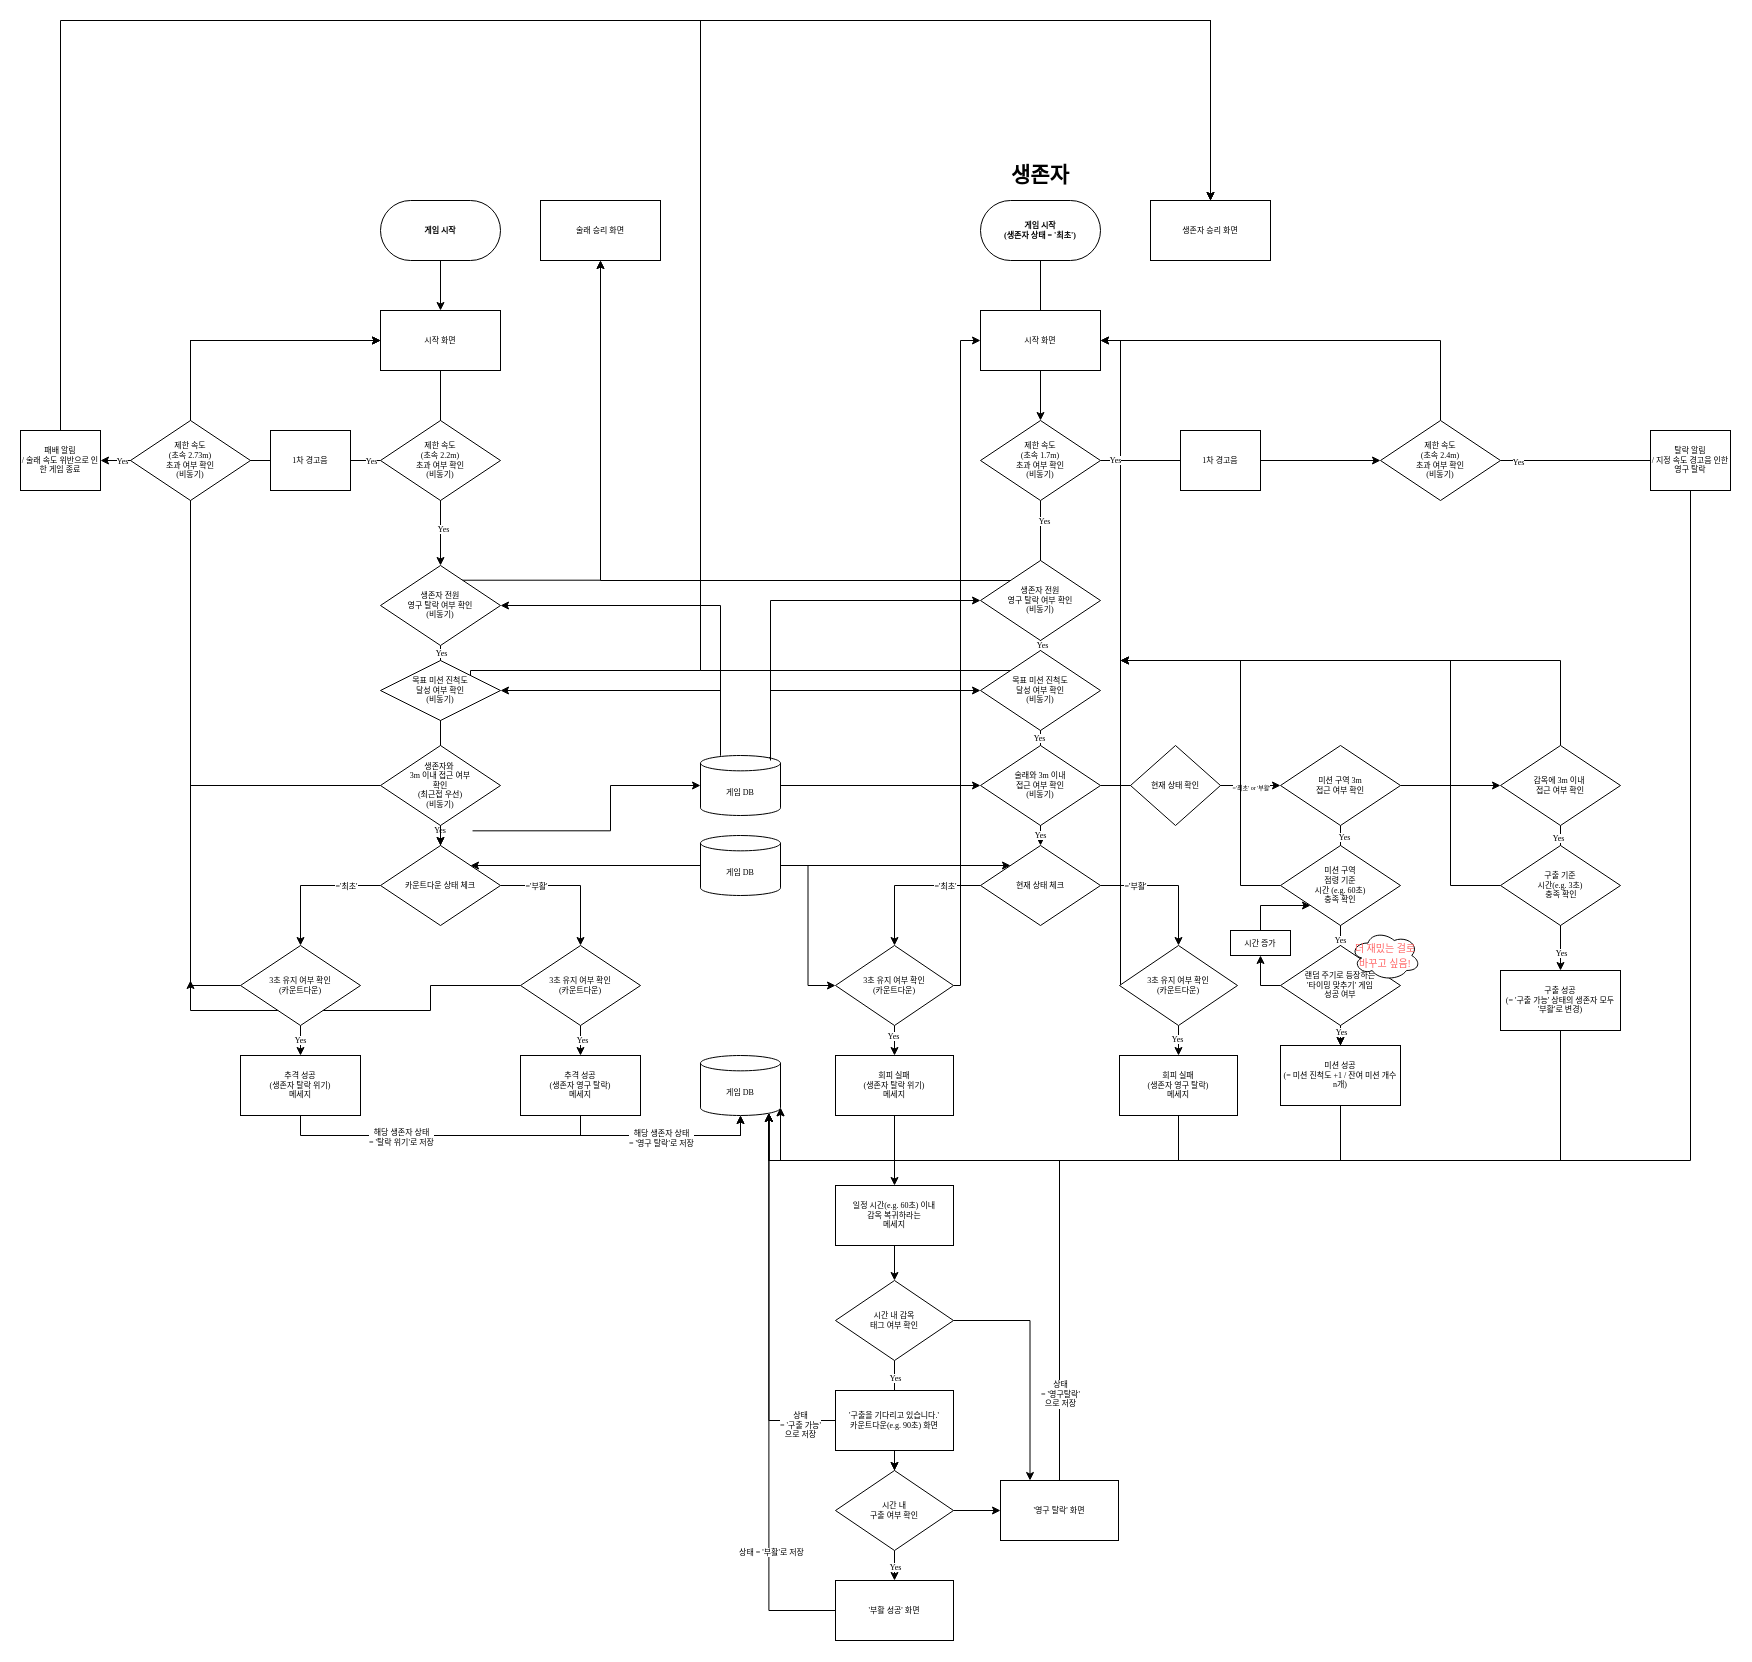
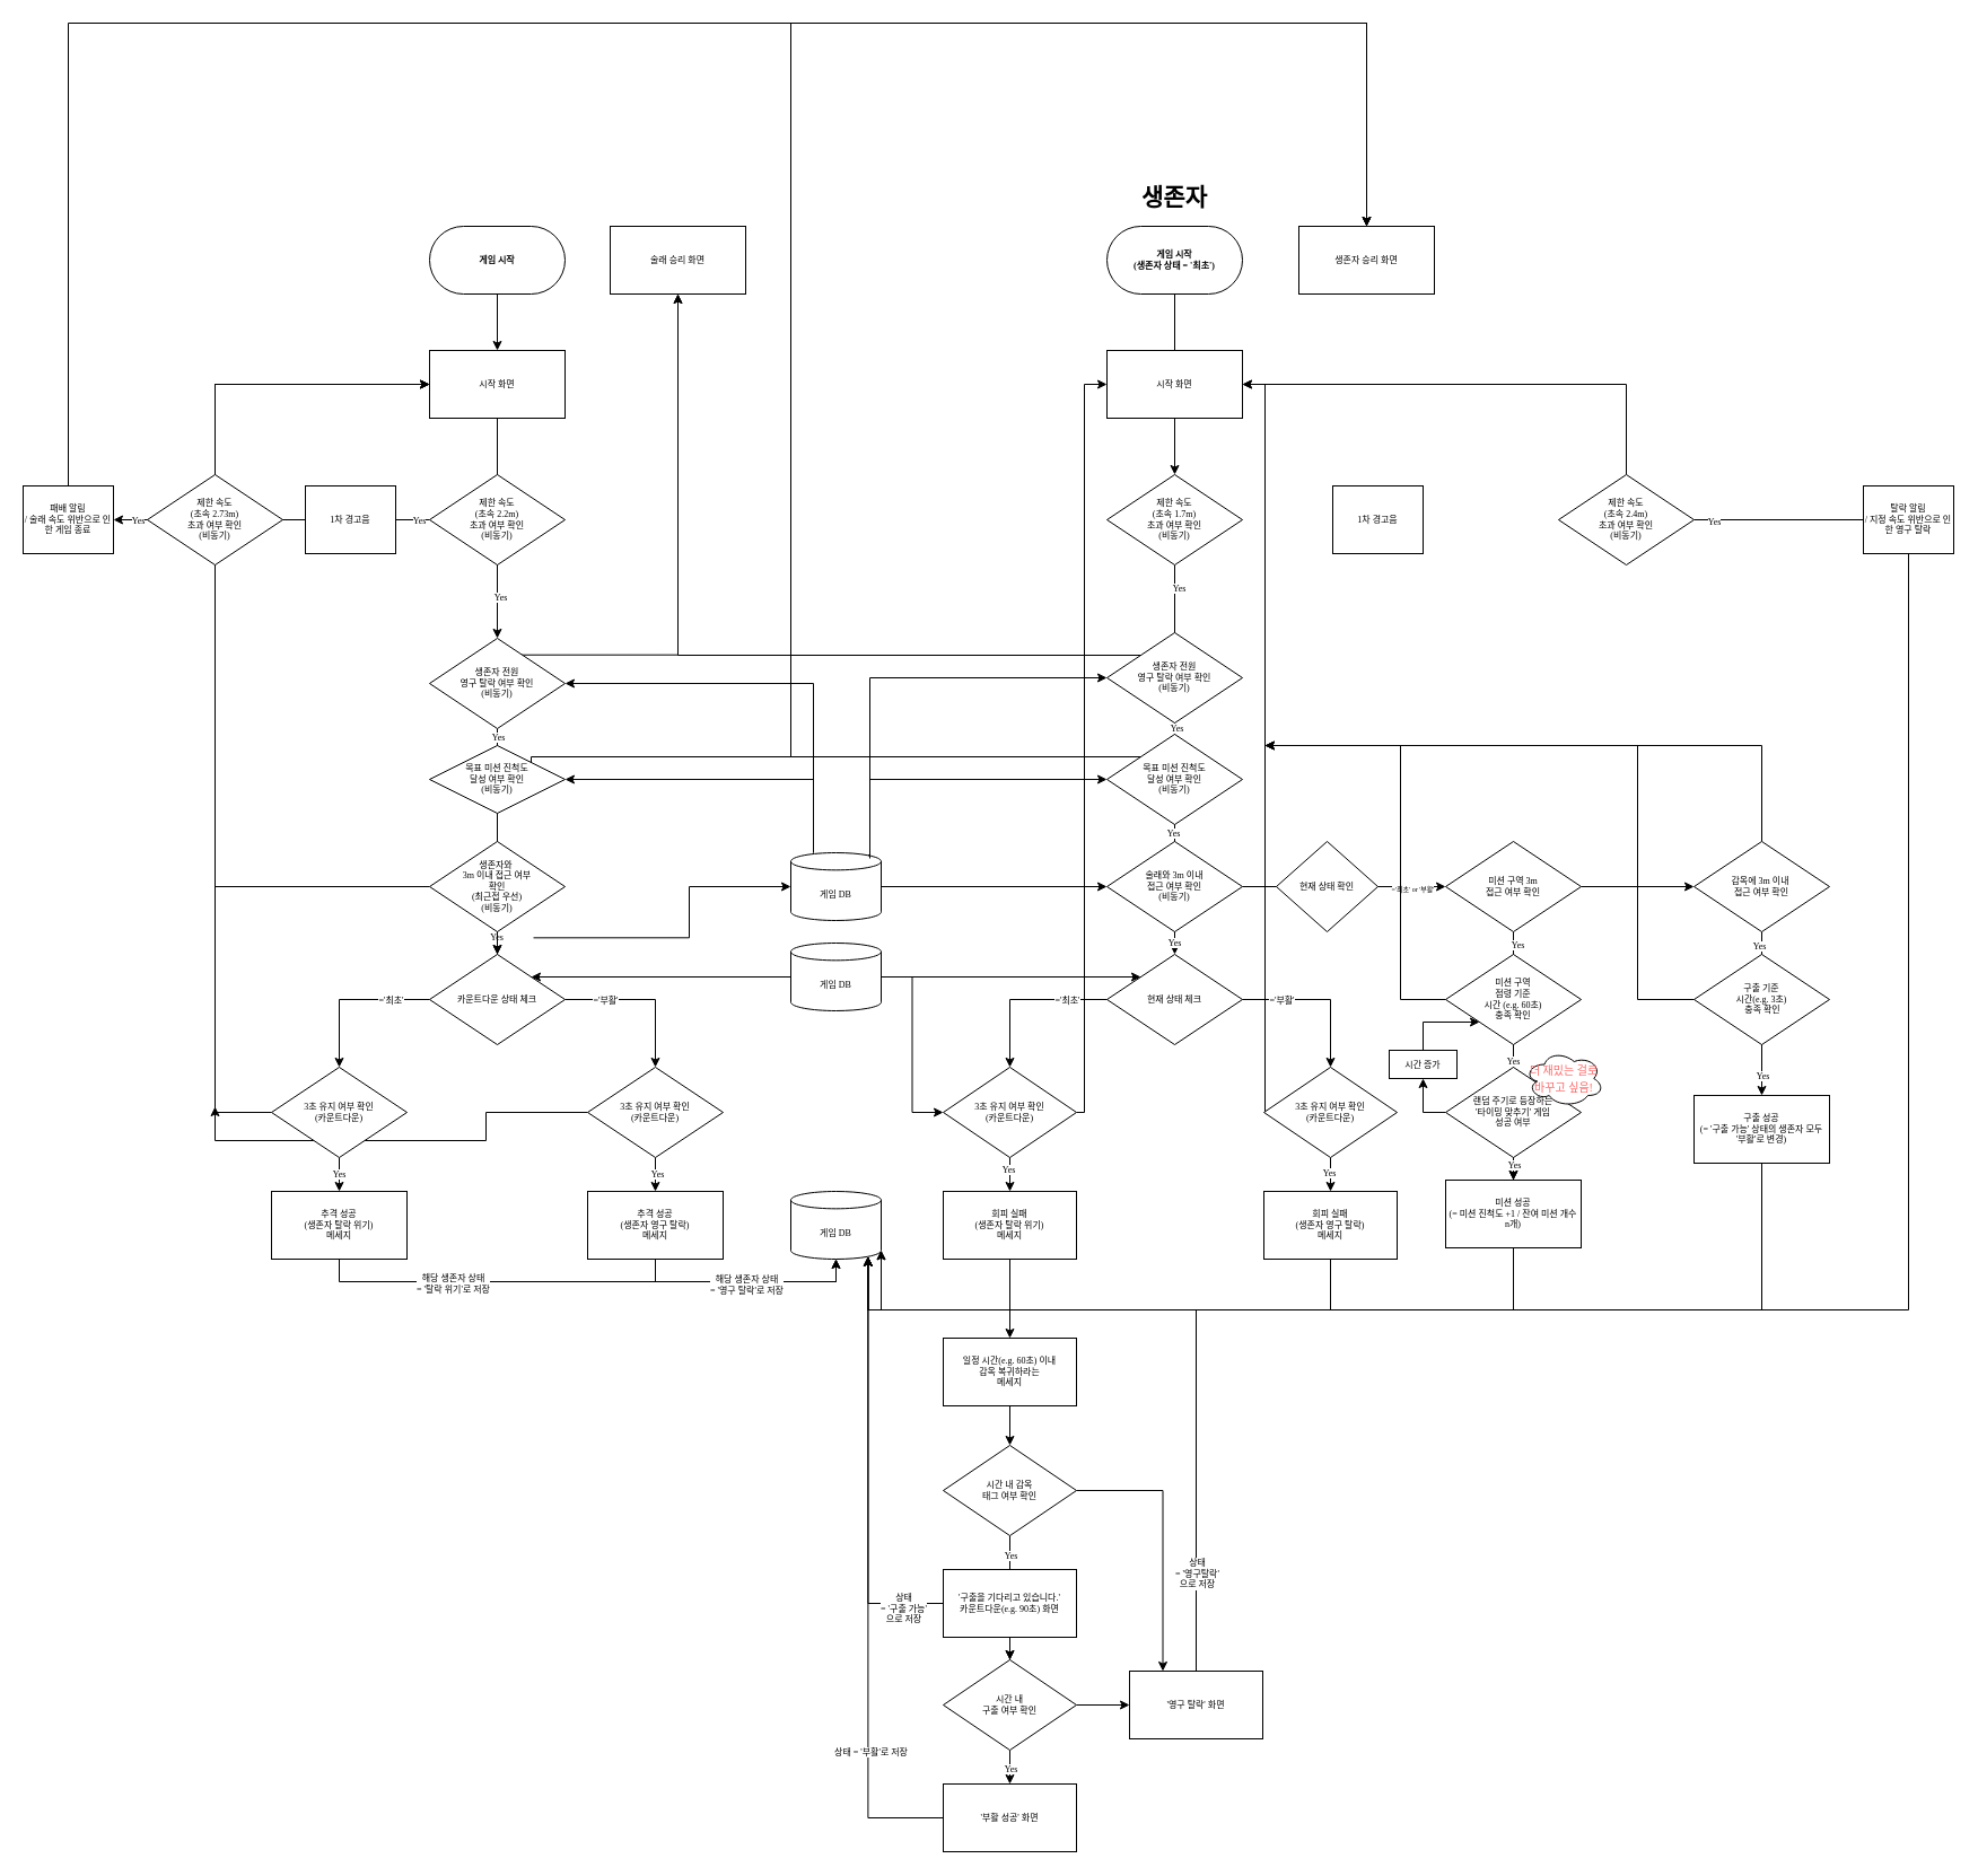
- <mxCell id="105" style="edgeStyle=orthogonalEdgeStyle;rounded=0;orthogonalLoop=1;jettySize=auto;html=1;entryX=0;entryY=0.5;entryDx=0;entryDy=0;fontFamily=pretendard;fontSource=%3Clink%20rel%3D%22stylesheet%22%20as%3D%22style%22%20crossorigin%20href%3D%22https%3A%2F%2Fcdn.jsdelivr.net%2Fgh%2Forioncactus%2Fpretendard%40v1.3.9%2Fdist%2Fweb%2Fvariable%2Fpretendardvariable.min.css%22%20%2F%3E;fontSize=8;" edge="1" parent="1" source="107" target="121"><mxGeometry relative="1" as="geometry" /></mxCell>
- <mxCell id="106" value="Yes" style="edgeLabel;html=1;align=center;verticalAlign=middle;resizable=0;points=[];fontFamily=pretendard;fontSource=%3Clink%20rel%3D%22stylesheet%22%20as%3D%22style%22%20crossorigin%20href%3D%22https%3A%2F%2Fcdn.jsdelivr.net%2Fgh%2Forioncactus%2Fpretendard%40v1.3.9%2Fdist%2Fweb%2Fvariable%2Fpretendardvariable.min.css%22%20%2F%3E;fontSize=8;" connectable="0" vertex="1" parent="105"><mxGeometry x="-0.903" y="1" relative="1" as="geometry"><mxPoint as="offset" /></mxGeometry></mxCell>
- <mxCell id="118" value="탈락 알림&lt;br style=&quot;font-size: 8px;&quot;&gt;/ 지정 속도 경고음 인한 영구 탈락" style="rounded=0;whiteSpace=wrap;html=1;fontFamily=pretendard;fontSource=%3Clink%20rel%3D%22stylesheet%22%20as%3D%22style%22%20crossorigin%20href%3D%22https%3A%2F%2Fcdn.jsdelivr.net%2Fgh%2Forioncactus%2Fpretendard%40v1.3.9%2Fdist%2Fweb%2Fvariable%2Fpretendardvariable.min.css%22%20%2F%3E;fontSize=8;" vertex="1" parent="1"><mxGeometry x="1650" y="430" width="80" height="60" as="geometry" /></mxCell>
+ <mxCell id="118" value="탈락 알림&lt;br style=&quot;font-size: 8px;&quot;&gt;/ 지정 속도 위반으로 인한 영구 탈락" style="rounded=0;whiteSpace=wrap;html=1;fontFamily=pretendard;fontSource=%3Clink%20rel%3D%22stylesheet%22%20as%3D%22style%22%20crossorigin%20href%3D%22https%3A%2F%2Fcdn.jsdelivr.net%2Fgh%2Forioncactus%2Fpretendard%40v1.3.9%2Fdist%2Fweb%2Fvariable%2Fpretendardvariable.min.css%22%20%2F%3E;fontSize=8;" vertex="1" parent="1"><mxGeometry x="1650" y="430" width="80" height="60" as="geometry" /></mxCell>
